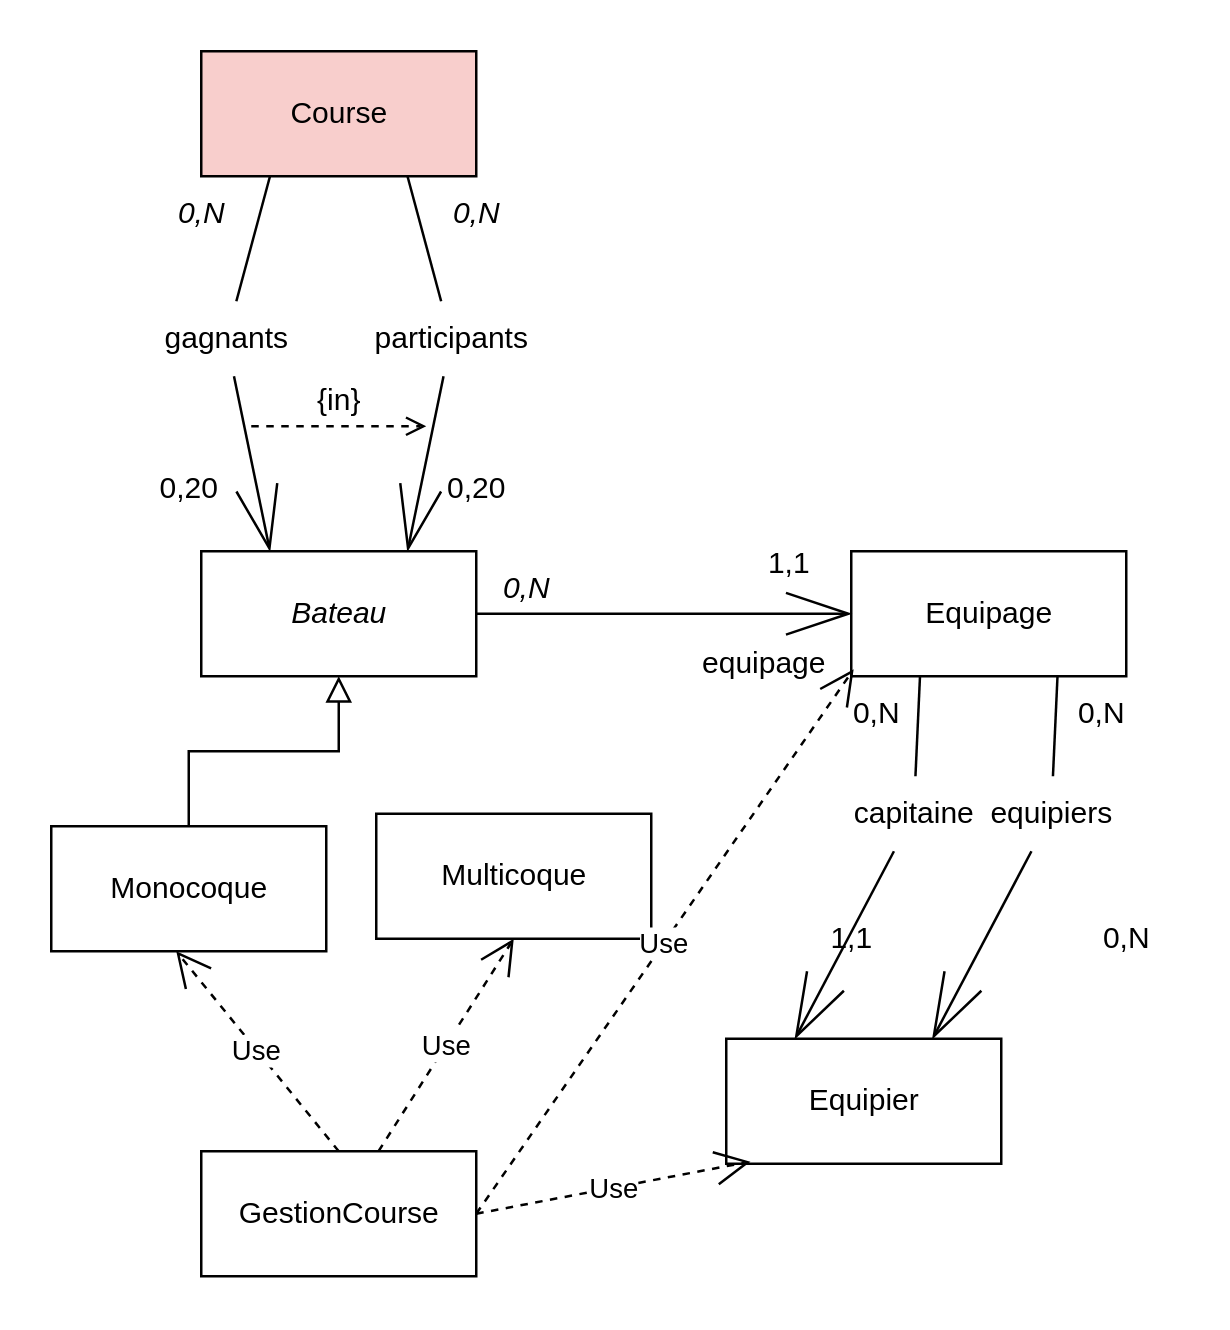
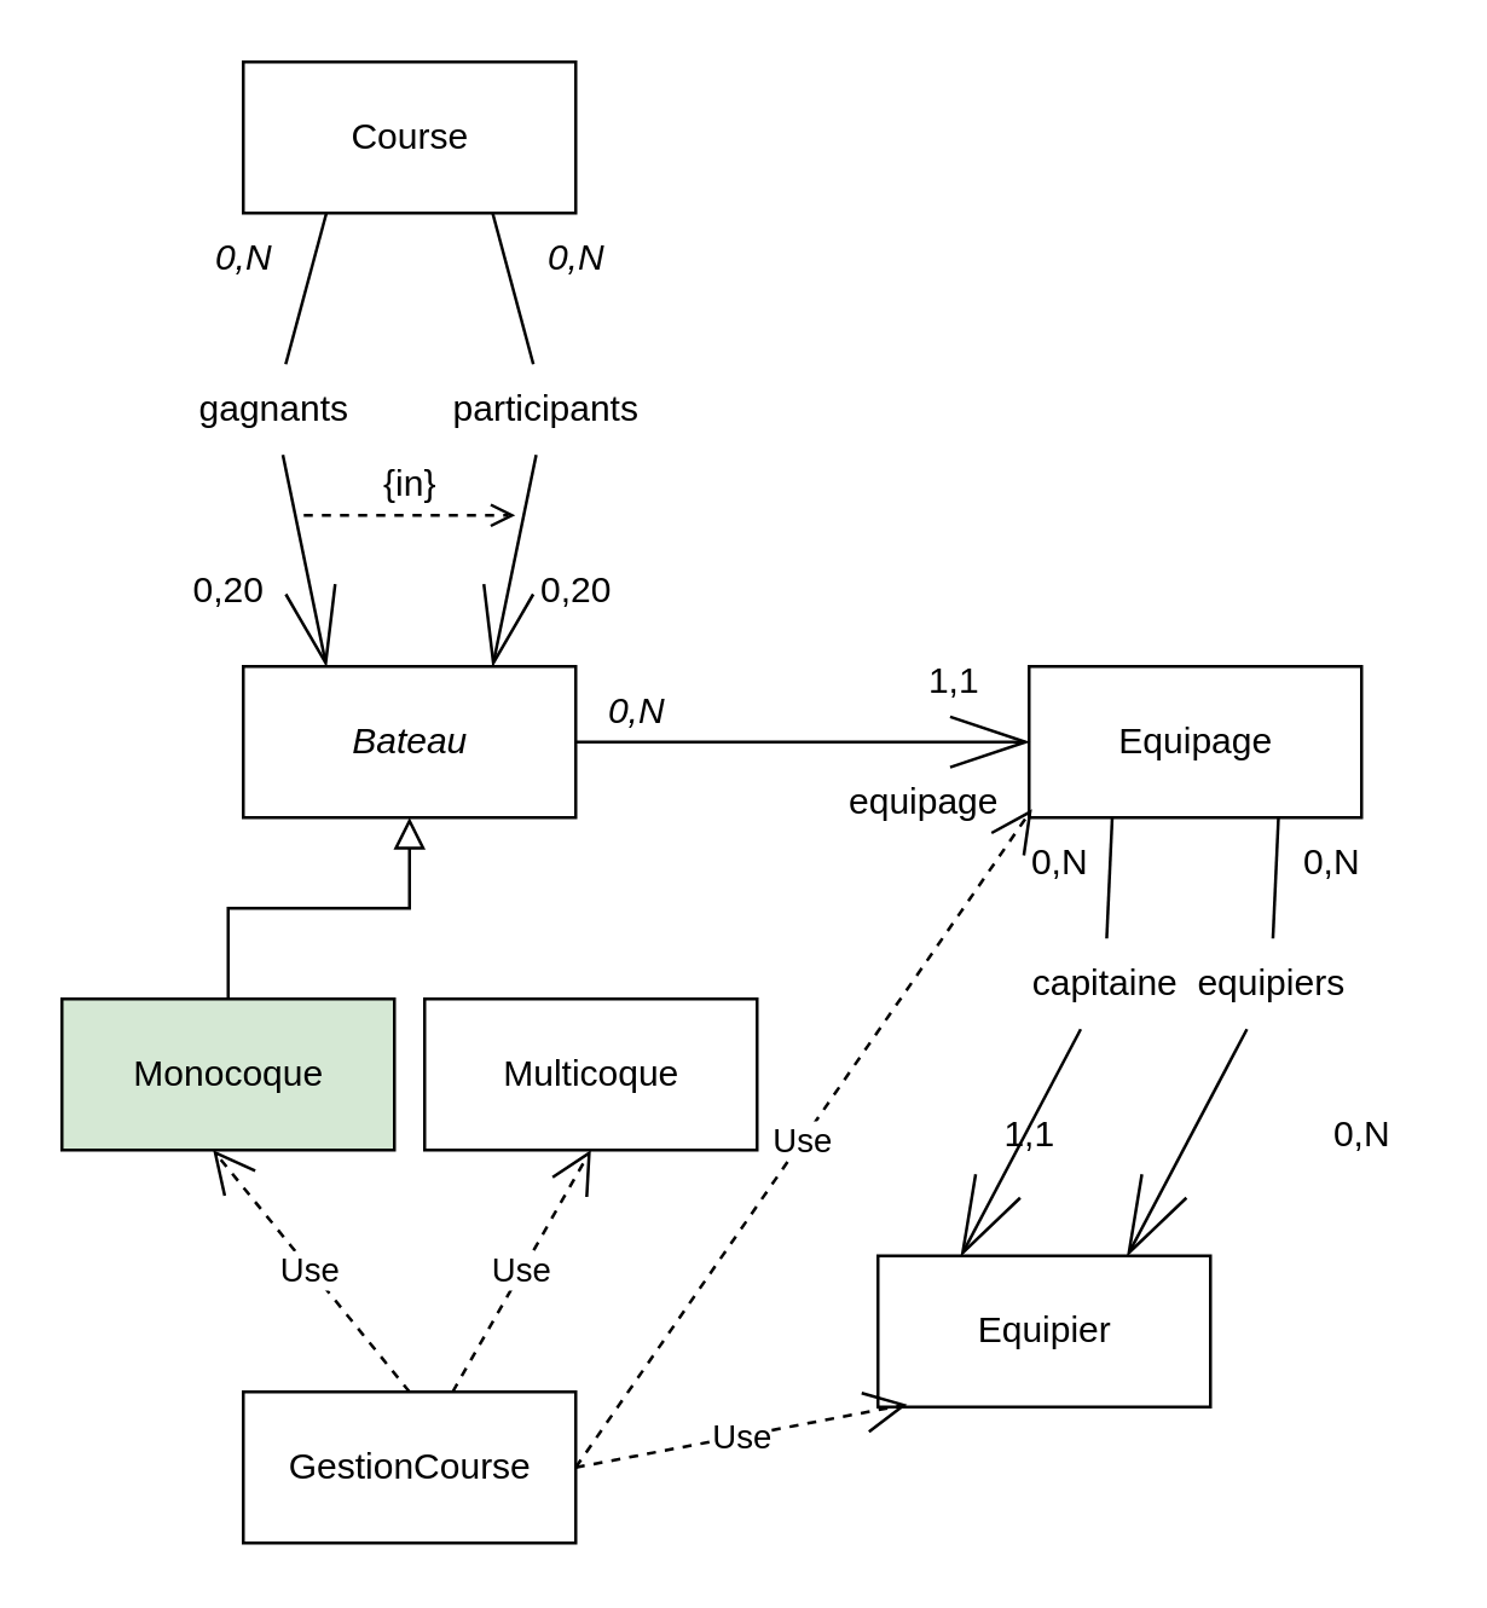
- <mxCell id="7" value="Course" style="html=1;fillColor=#f8cecc;" vertex="1" parent="1"><mxGeometry x="80" y="20" width="110" height="50" as="geometry" /></mxCell>
+ <mxCell id="7" value="Course" style="html=1;" vertex="1" parent="1"><mxGeometry x="80" y="20" width="110" height="50" as="geometry" /></mxCell>
- <mxCell id="6" value="Multicoque" style="html=1;" vertex="1" parent="1"><mxGeometry x="150" y="325" width="110" height="50" as="geometry" /></mxCell>
+ <mxCell id="6" value="Multicoque" style="html=1;" vertex="1" parent="1"><mxGeometry x="140" y="330" width="110" height="50" as="geometry" /></mxCell>
- <mxCell id="5" value="Monocoque" style="html=1;" vertex="1" parent="1"><mxGeometry x="20" y="330" width="110" height="50" as="geometry" /></mxCell>
+ <mxCell id="5" value="Monocoque" style="html=1;fillColor=#d5e8d4;" vertex="1" parent="1"><mxGeometry x="20" y="330" width="110" height="50" as="geometry" /></mxCell>
